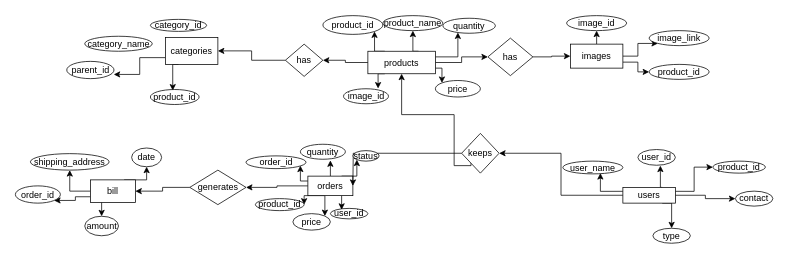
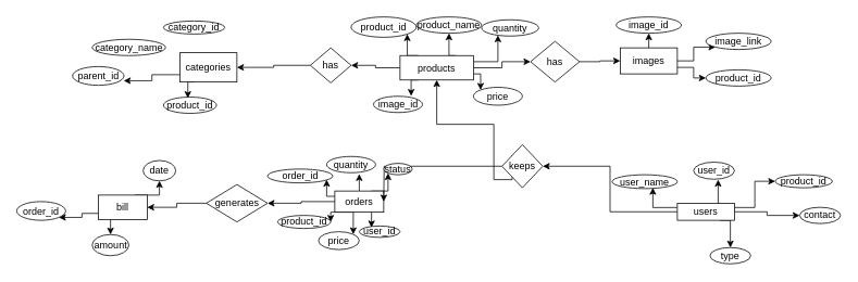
- <mxCell id="19" value="categories" style="rounded=0;whiteSpace=wrap;html=1;" parent="1" vertex="1"><mxGeometry x="220" y="49" width="70" height="36" as="geometry" /></mxCell>
+ <mxCell id="19" value="categories" style="rounded=0;whiteSpace=wrap;html=1;" parent="1" vertex="1"><mxGeometry x="220" y="64" width="70" height="36" as="geometry" /></mxCell>
- <mxCell id="70" value="shipping_address" style="ellipse;whiteSpace=wrap;html=1;" vertex="1" parent="1"><mxGeometry x="40" y="204" width="105" height="22" as="geometry" /></mxCell>
- <mxCell id="62" style="edgeStyle=orthogonalEdgeStyle;rounded=0;orthogonalLoop=1;jettySize=auto;html=1;exitX=0;exitY=0.5;exitDx=0;exitDy=0;entryX=0.5;entryY=1;entryDx=0;entryDy=0;" edge="1" parent="1" source="64" target="70"><mxGeometry relative="1" as="geometry" /></mxCell>
